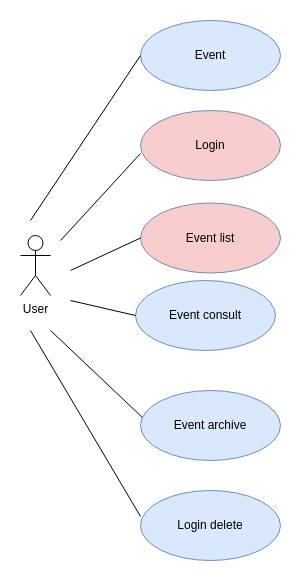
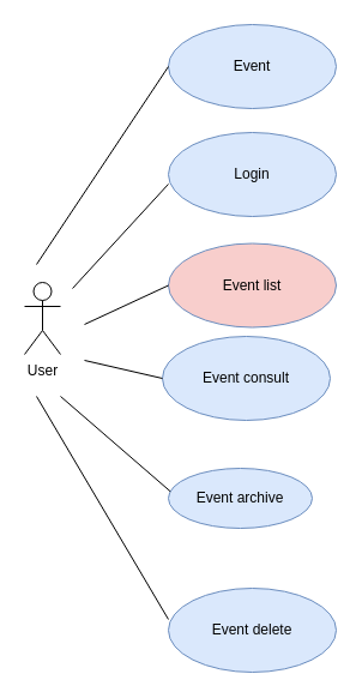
- <mxCell id="7" value="Login" style="ellipse;whiteSpace=wrap;html=1;fillColor=#f8cecc;strokeColor=#6c8ebf;" parent="1" vertex="1"><mxGeometry x="140" y="110" width="140" height="70" as="geometry" /></mxCell>
+ <mxCell id="7" value="Login" style="ellipse;whiteSpace=wrap;html=1;fillColor=#dae8fc;strokeColor=#6c8ebf;" parent="1" vertex="1"><mxGeometry x="140" y="110" width="140" height="70" as="geometry" /></mxCell>
- <mxCell id="5" value="Event&amp;nbsp;archive" style="ellipse;whiteSpace=wrap;html=1;fillColor=#dae8fc;strokeColor=#6c8ebf;" parent="1" vertex="1"><mxGeometry x="140" y="390" width="140" height="70" as="geometry" /></mxCell>
+ <mxCell id="5" value="Event&amp;nbsp;archive" style="ellipse;whiteSpace=wrap;html=1;fillColor=#dae8fc;strokeColor=#6c8ebf;" parent="1" vertex="1"><mxGeometry x="140" y="390" width="120" height="50" as="geometry" /></mxCell>
- <mxCell id="8" value="Login delete" style="ellipse;whiteSpace=wrap;html=1;fillColor=#dae8fc;strokeColor=#6c8ebf;" parent="1" vertex="1"><mxGeometry x="140" y="490" width="140" height="70" as="geometry" /></mxCell>
+ <mxCell id="8" value="Event delete" style="ellipse;whiteSpace=wrap;html=1;fillColor=#dae8fc;strokeColor=#6c8ebf;" parent="1" vertex="1"><mxGeometry x="140" y="490" width="140" height="70" as="geometry" /></mxCell>
